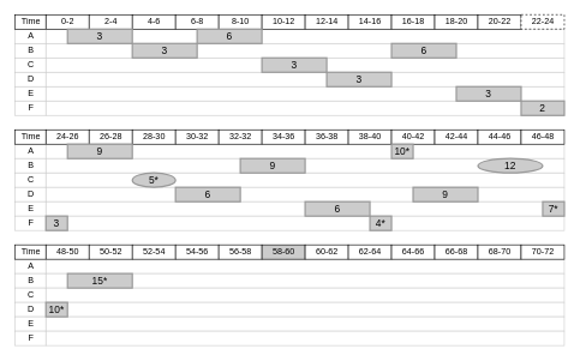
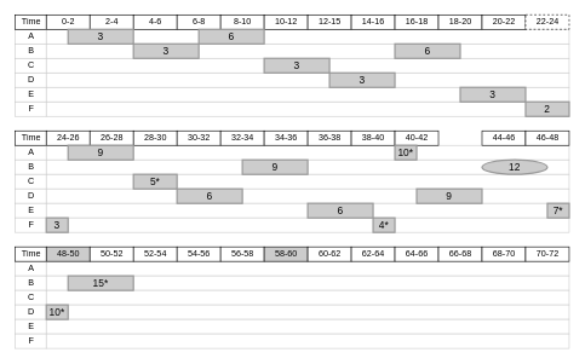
- <mxCell id="16" value="12-14" style="strokeWidth=1;fontStyle=0;html=1;" parent="1" vertex="1"><mxGeometry x="423" y="20" width="60" height="20" as="geometry" /></mxCell>
+ <mxCell id="16" value="12-15" style="strokeWidth=1;fontStyle=0;html=1;" parent="1" vertex="1"><mxGeometry x="423" y="20" width="60" height="20" as="geometry" /></mxCell>
- <mxCell id="47" value="32-32" style="strokeWidth=1;fontStyle=0;html=1;" vertex="1" parent="1"><mxGeometry x="303" y="180" width="60" height="20" as="geometry" /></mxCell>
+ <mxCell id="47" value="32-34" style="strokeWidth=1;fontStyle=0;html=1;" vertex="1" parent="1"><mxGeometry x="303" y="180" width="60" height="20" as="geometry" /></mxCell>
- <mxCell id="52" value="42-44" style="strokeWidth=1;fontStyle=0;html=1;" vertex="1" parent="1"><mxGeometry x="603" y="180" width="60" height="20" as="geometry" /></mxCell>
- <mxCell id="62" value="5*" style="ellipse;whiteSpace=wrap;html=1;strokeWidth=2;fillColor=#CCCCCC;gradientColor=none;fontSize=14;align=center;strokeColor=#999999;" vertex="1" parent="1"><mxGeometry x="183" y="240" width="60" height="20" as="geometry" /></mxCell>
+ <mxCell id="62" value="5*" style="whiteSpace=wrap;html=1;strokeWidth=2;fillColor=#CCCCCC;gradientColor=none;fontSize=14;align=center;strokeColor=#999999;" vertex="1" parent="1"><mxGeometry x="183" y="240" width="60" height="20" as="geometry" /></mxCell>
- <mxCell id="78" value="48-50" style="strokeWidth=1;fontStyle=0;html=1;" vertex="1" parent="1"><mxGeometry x="63" y="340" width="60" height="20" as="geometry" /></mxCell>
+ <mxCell id="78" value="48-50" style="strokeWidth=1;fontStyle=0;html=1;fillColor=#cccccc;" vertex="1" parent="1"><mxGeometry x="63" y="340" width="60" height="20" as="geometry" /></mxCell>
